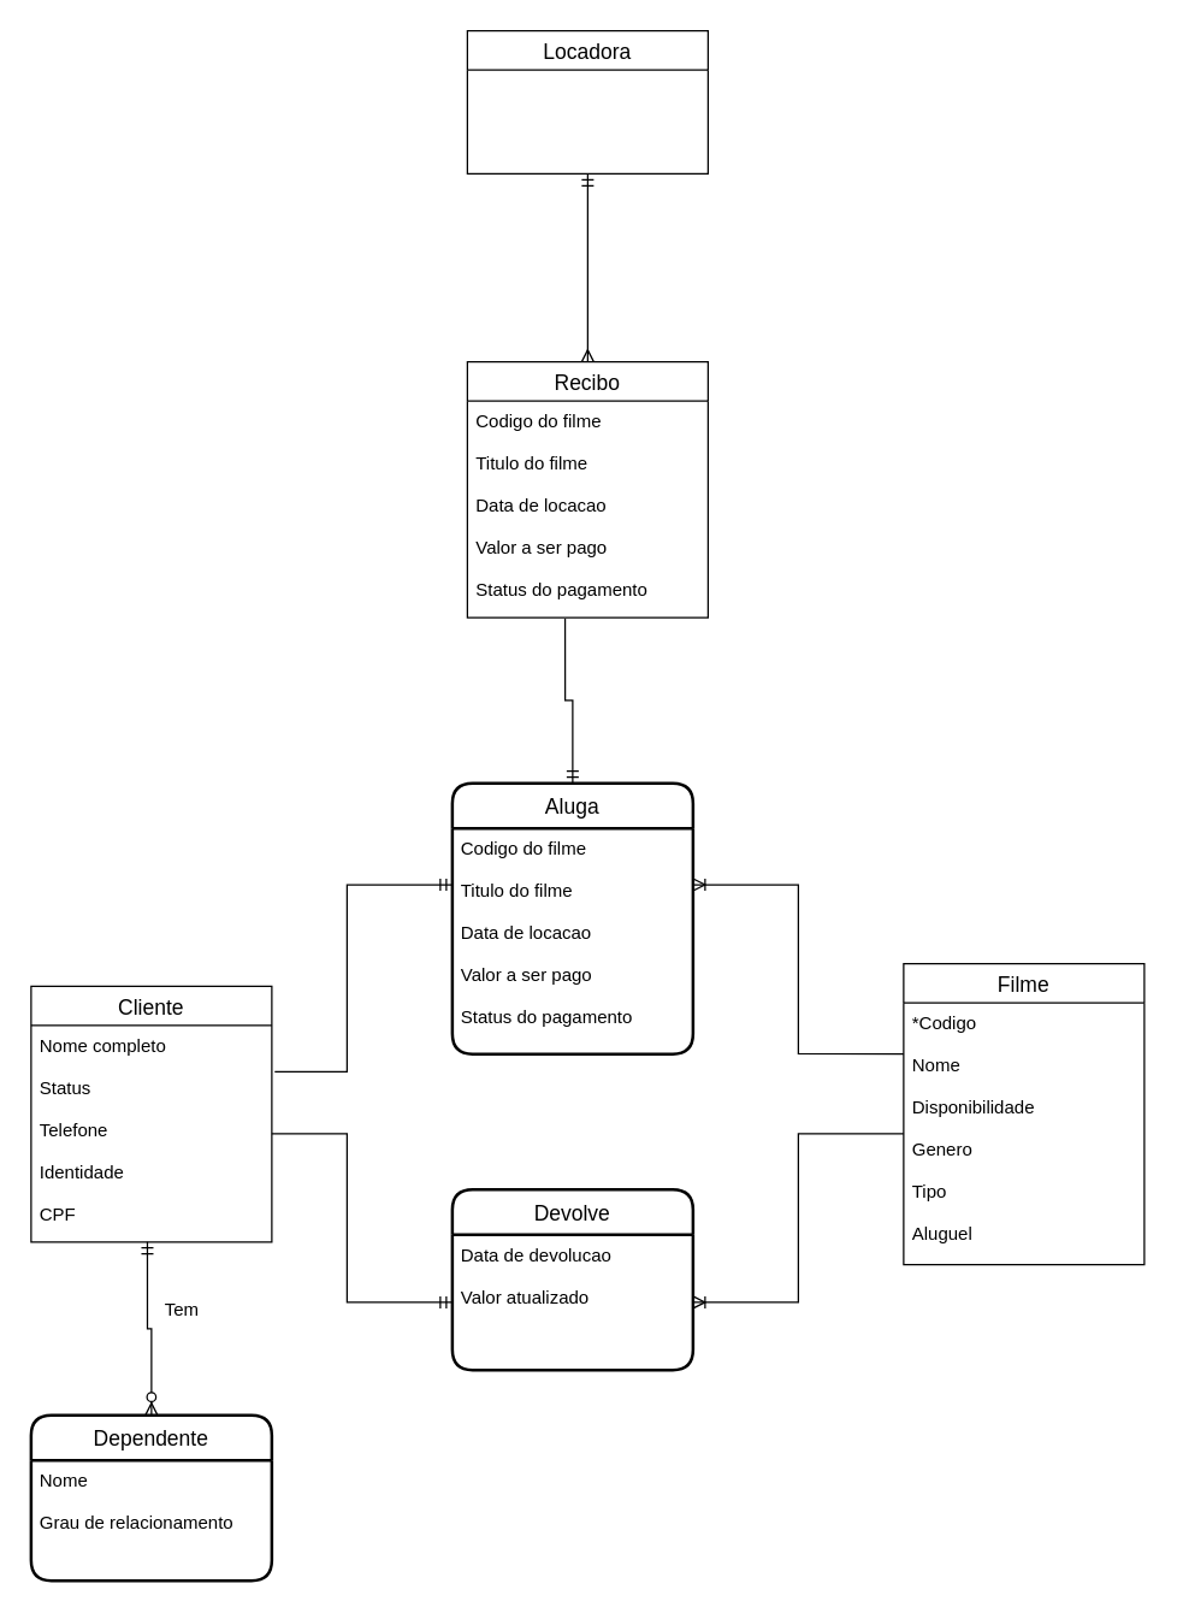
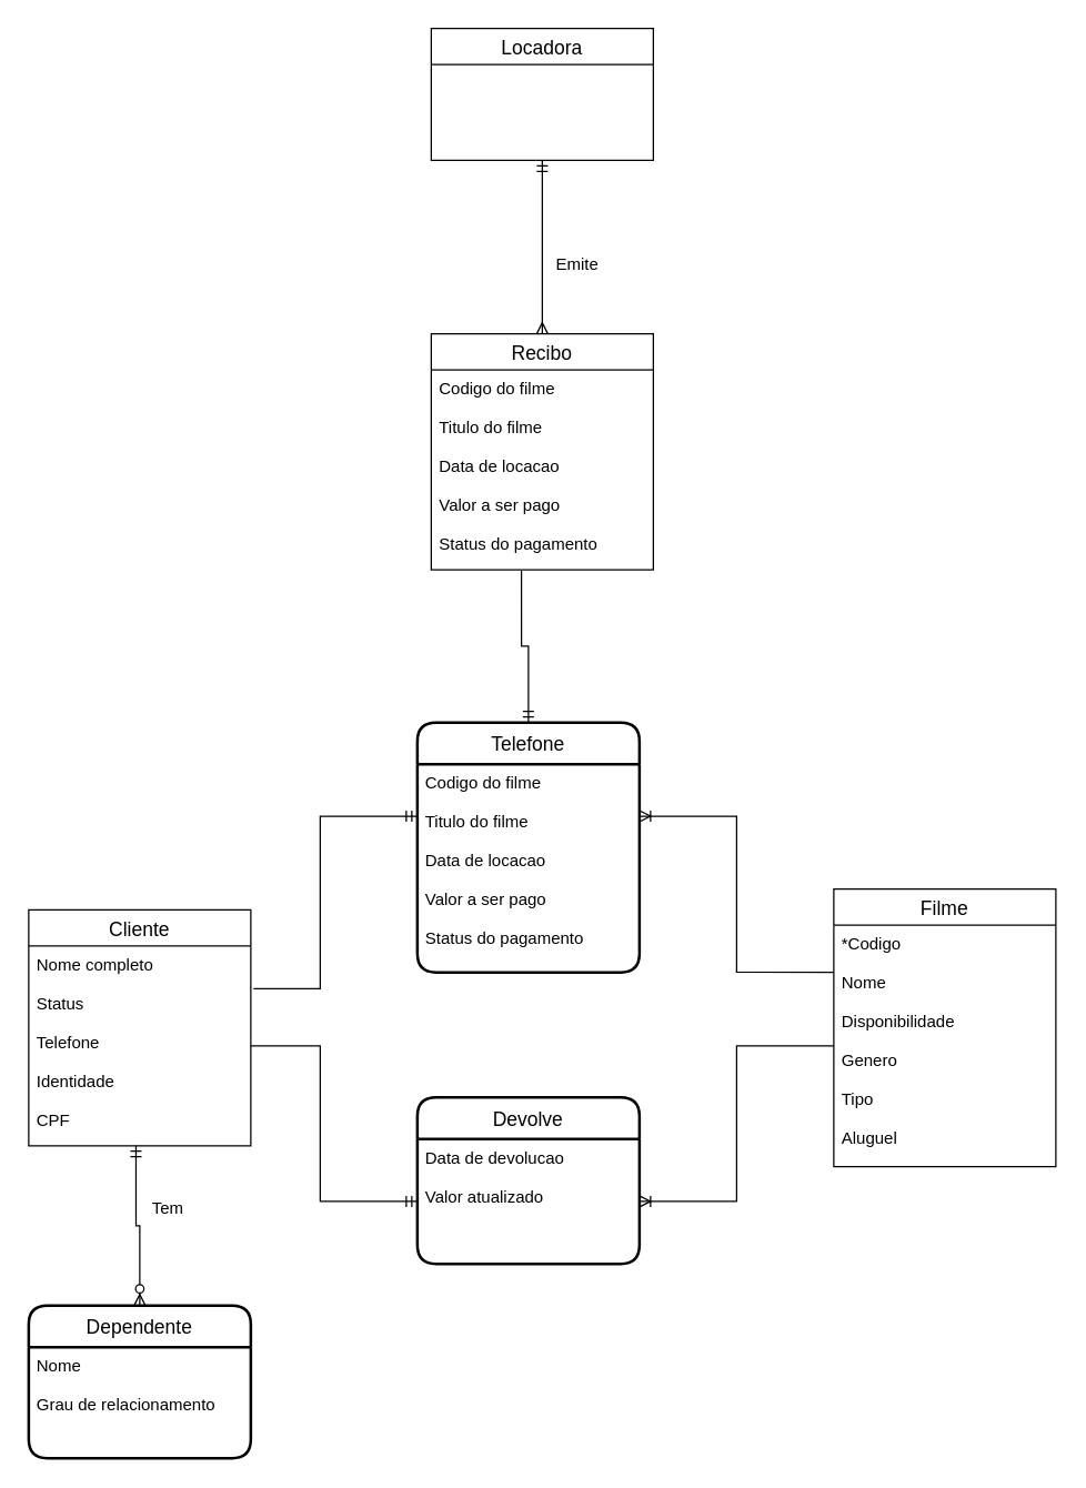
+ <mxCell id="6" value="Emite" style="text;html=1;align=center;verticalAlign=middle;resizable=0;points=[];autosize=1;" vertex="1" parent="1"><mxGeometry x="390" y="180" width="50" height="20" as="geometry" /></mxCell>
- <mxCell id="8" value="Aluga" style="swimlane;childLayout=stackLayout;horizontal=1;startSize=30;horizontalStack=0;rounded=1;fontSize=14;fontStyle=0;strokeWidth=2;resizeParent=0;resizeLast=1;shadow=0;dashed=0;align=center;" vertex="1" parent="1"><mxGeometry x="300" y="520" width="160" height="180" as="geometry" /></mxCell>
+ <mxCell id="8" value="Telefone" style="swimlane;childLayout=stackLayout;horizontal=1;startSize=30;horizontalStack=0;rounded=1;fontSize=14;fontStyle=0;strokeWidth=2;resizeParent=0;resizeLast=1;shadow=0;dashed=0;align=center;" vertex="1" parent="1"><mxGeometry x="300" y="520" width="160" height="180" as="geometry" /></mxCell>
